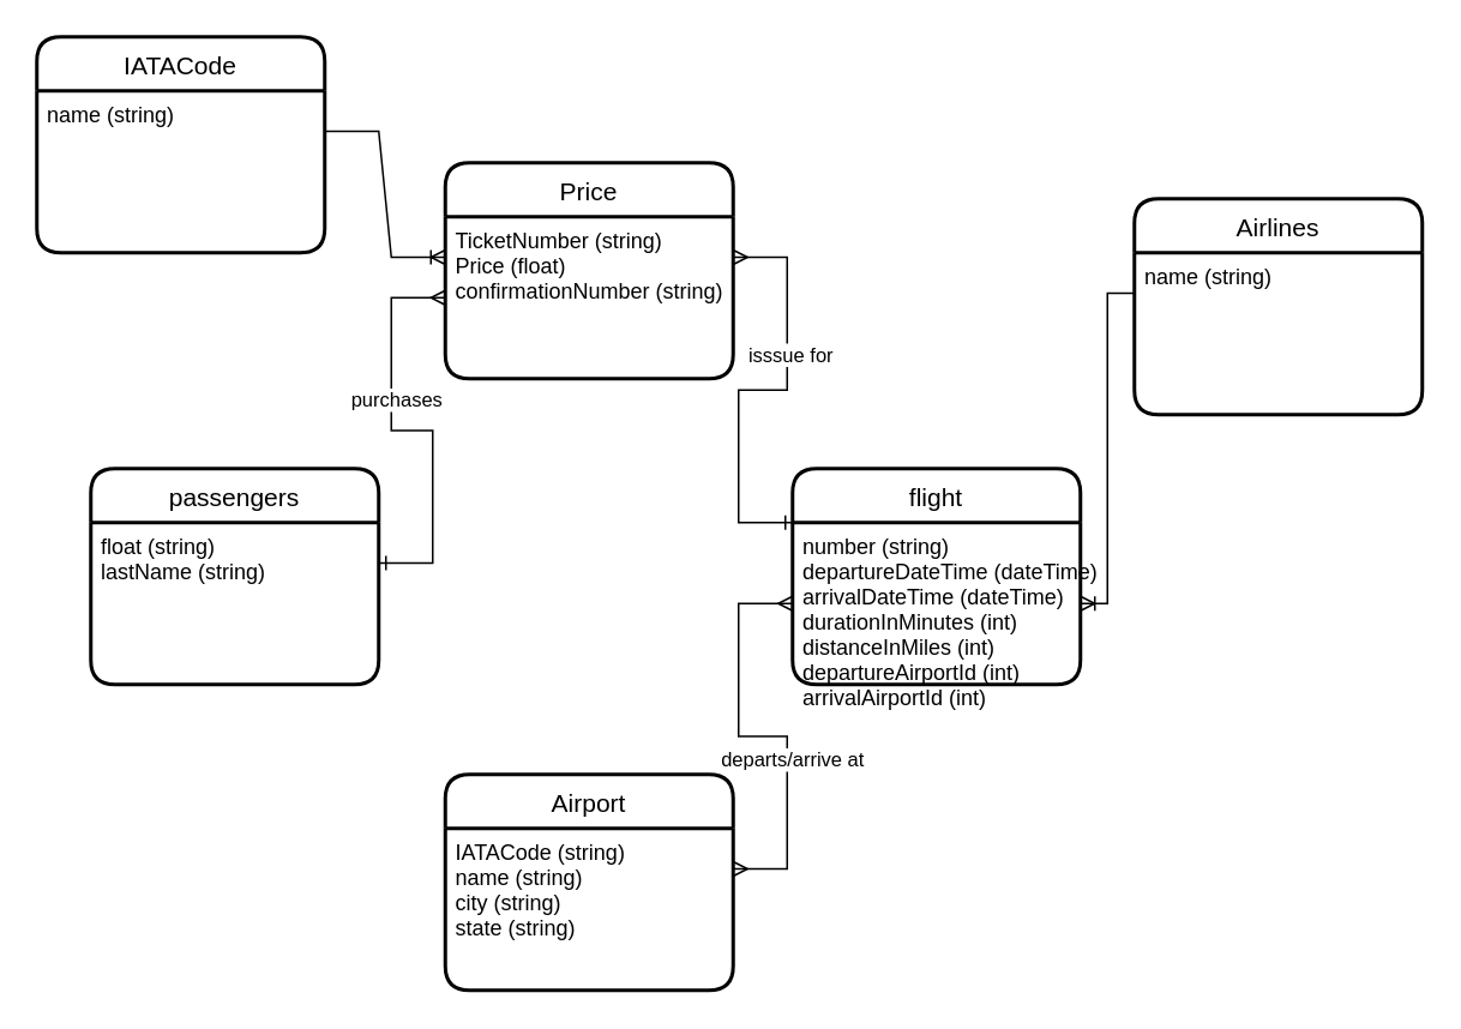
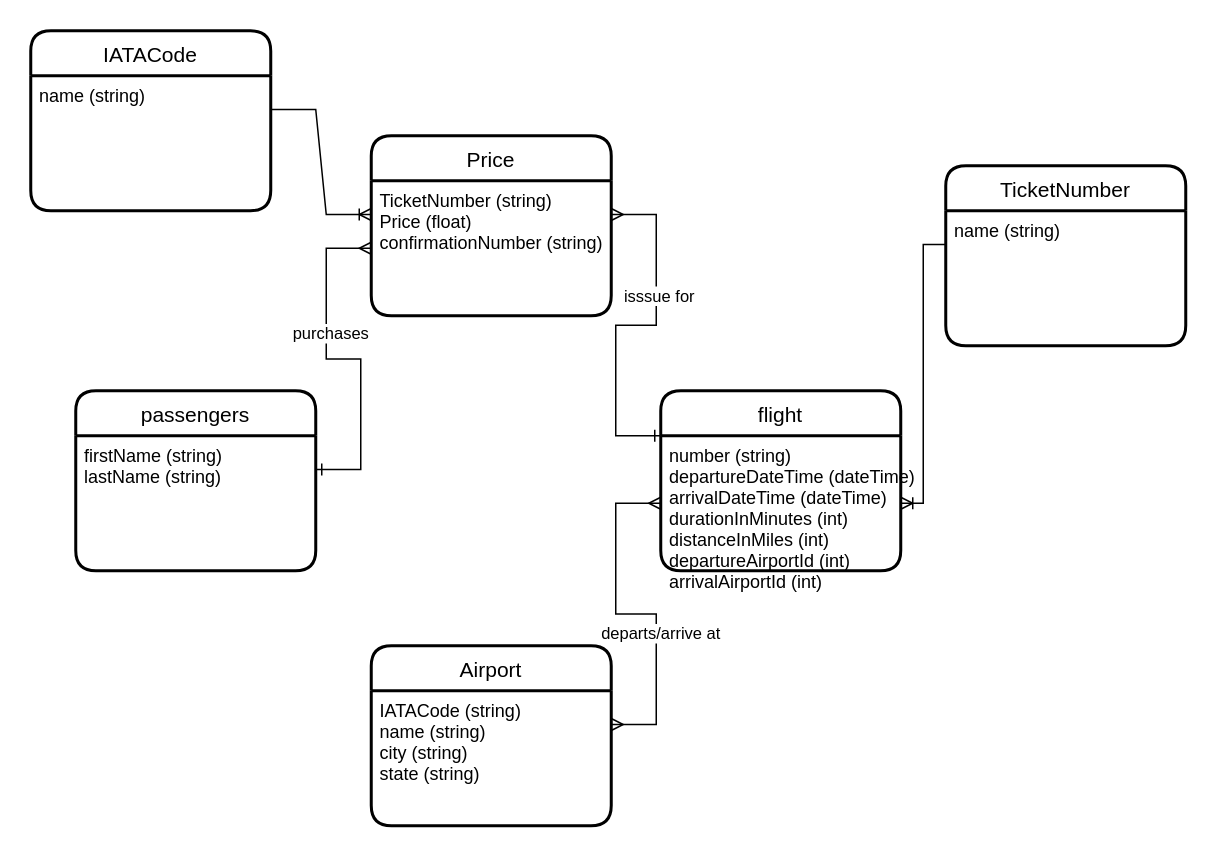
- <mxCell id="16" value="Airlines" style="swimlane;childLayout=stackLayout;horizontal=1;startSize=30;horizontalStack=0;rounded=1;fontSize=14;fontStyle=0;strokeWidth=2;resizeParent=0;resizeLast=1;shadow=0;dashed=0;align=center;" vertex="1" parent="1"><mxGeometry x="630" y="110" width="160" height="120" as="geometry" /></mxCell>
+ <mxCell id="16" value="TicketNumber" style="swimlane;childLayout=stackLayout;horizontal=1;startSize=30;horizontalStack=0;rounded=1;fontSize=14;fontStyle=0;strokeWidth=2;resizeParent=0;resizeLast=1;shadow=0;dashed=0;align=center;" vertex="1" parent="1"><mxGeometry x="630" y="110" width="160" height="120" as="geometry" /></mxCell>
- <mxCell id="3" value="float (string)&#10;lastName (string)" style="align=left;strokeColor=none;fillColor=none;spacingLeft=4;fontSize=12;verticalAlign=top;resizable=0;rotatable=0;part=1;" vertex="1" parent="2"><mxGeometry y="30" width="160" height="90" as="geometry" /></mxCell>
+ <mxCell id="3" value="firstName (string)&#10;lastName (string)" style="align=left;strokeColor=none;fillColor=none;spacingLeft=4;fontSize=12;verticalAlign=top;resizable=0;rotatable=0;part=1;" vertex="1" parent="2"><mxGeometry y="30" width="160" height="90" as="geometry" /></mxCell>
